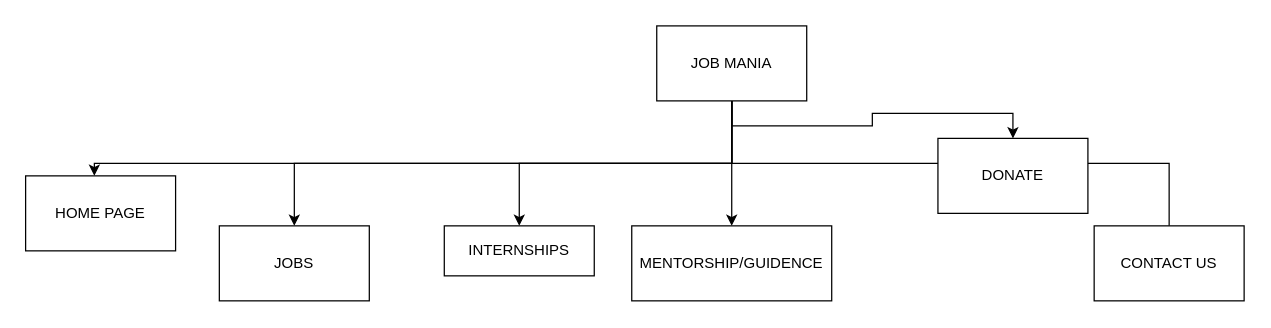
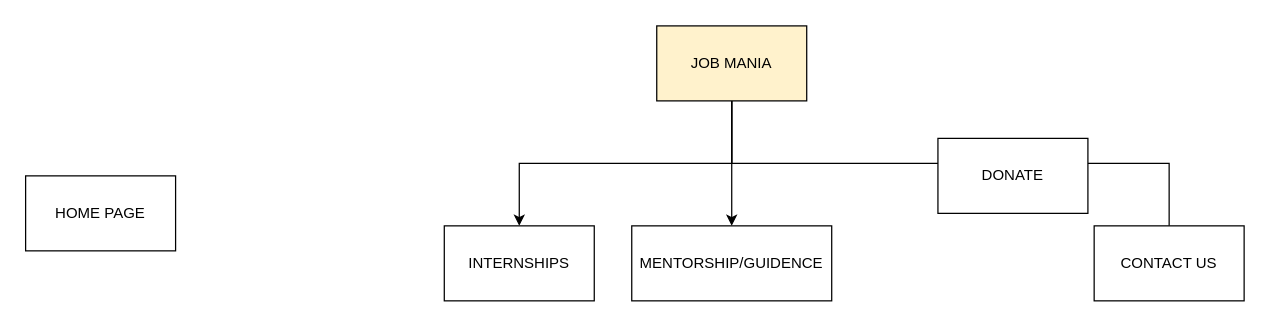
- <mxCell id="8" value="JOB MANIA" style="rounded=0;whiteSpace=wrap;html=1;" parent="1" vertex="1"><mxGeometry x="525" y="20" width="120" height="60" as="geometry" /></mxCell>
+ <mxCell id="8" value="JOB MANIA" style="rounded=0;whiteSpace=wrap;html=1;fillColor=#fff2cc;" parent="1" vertex="1"><mxGeometry x="525" y="20" width="120" height="60" as="geometry" /></mxCell>
- <mxCell id="5" style="edgeStyle=orthogonalEdgeStyle;rounded=0;orthogonalLoop=1;jettySize=auto;html=1;exitX=0.5;exitY=1;exitDx=0;exitDy=0;" parent="1" source="8" target="14" edge="1"><mxGeometry relative="1" as="geometry" /></mxCell>
- <mxCell id="2" style="edgeStyle=orthogonalEdgeStyle;rounded=0;orthogonalLoop=1;jettySize=auto;html=1;exitX=0.5;exitY=1;exitDx=0;exitDy=0;" parent="1" source="8" target="9" edge="1"><mxGeometry relative="1" as="geometry"><mxPoint x="235" y="180" as="targetPoint" /><Array as="points"><mxPoint y="130" x="585" /><mxPoint x="75" y="130" /></Array></mxGeometry></mxCell>
- <mxCell id="7" style="edgeStyle=orthogonalEdgeStyle;rounded=0;orthogonalLoop=1;jettySize=auto;html=1;exitX=0.5;exitY=1;exitDx=0;exitDy=0;entryX=0.5;entryY=0;entryDx=0;entryDy=0;" parent="1" source="8" target="13" edge="1"><mxGeometry relative="1" as="geometry" /></mxCell>
- <mxCell id="10" value="INTERNSHIPS" style="rounded=0;whiteSpace=wrap;html=1;" parent="1" vertex="1"><mxGeometry x="355" y="180" width="120" height="40" as="geometry" /></mxCell>
+ <mxCell id="10" value="INTERNSHIPS" style="rounded=0;whiteSpace=wrap;html=1;" parent="1" vertex="1"><mxGeometry x="355" y="180" width="120" height="60" as="geometry" /></mxCell>
- <mxCell id="13" value="JOBS" style="rounded=0;whiteSpace=wrap;html=1;" parent="1" vertex="1"><mxGeometry x="175" y="180" width="120" height="60" as="geometry" /></mxCell>
